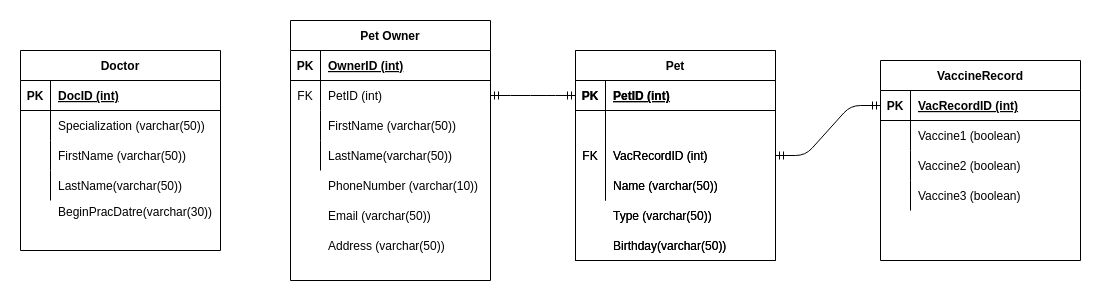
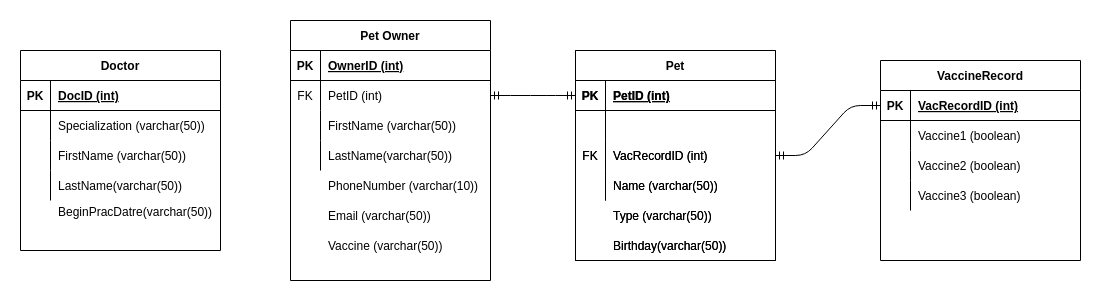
- <mxCell id="16" value="BeginPracDatre(varchar(30))" style="shape=partialRectangle;connectable=0;fillColor=none;top=0;left=0;bottom=0;right=0;align=left;spacingLeft=6;overflow=hidden;" vertex="1" parent="2"><mxGeometry x="30" y="146" width="170" height="30" as="geometry" /></mxCell>
+ <mxCell id="16" value="BeginPracDatre(varchar(50))" style="shape=partialRectangle;connectable=0;fillColor=none;top=0;left=0;bottom=0;right=0;align=left;spacingLeft=6;overflow=hidden;" vertex="1" parent="2"><mxGeometry x="30" y="146" width="170" height="30" as="geometry" /></mxCell>
- <mxCell id="33" value="Address (varchar(50))" style="shape=partialRectangle;connectable=0;fillColor=none;top=0;left=0;bottom=0;right=0;align=left;spacingLeft=6;overflow=hidden;" vertex="1" parent="17"><mxGeometry x="30" y="210" width="170" height="30" as="geometry" /></mxCell>
+ <mxCell id="33" value="Vaccine (varchar(50))" style="shape=partialRectangle;connectable=0;fillColor=none;top=0;left=0;bottom=0;right=0;align=left;spacingLeft=6;overflow=hidden;" vertex="1" parent="17"><mxGeometry x="30" y="210" width="170" height="30" as="geometry" /></mxCell>
